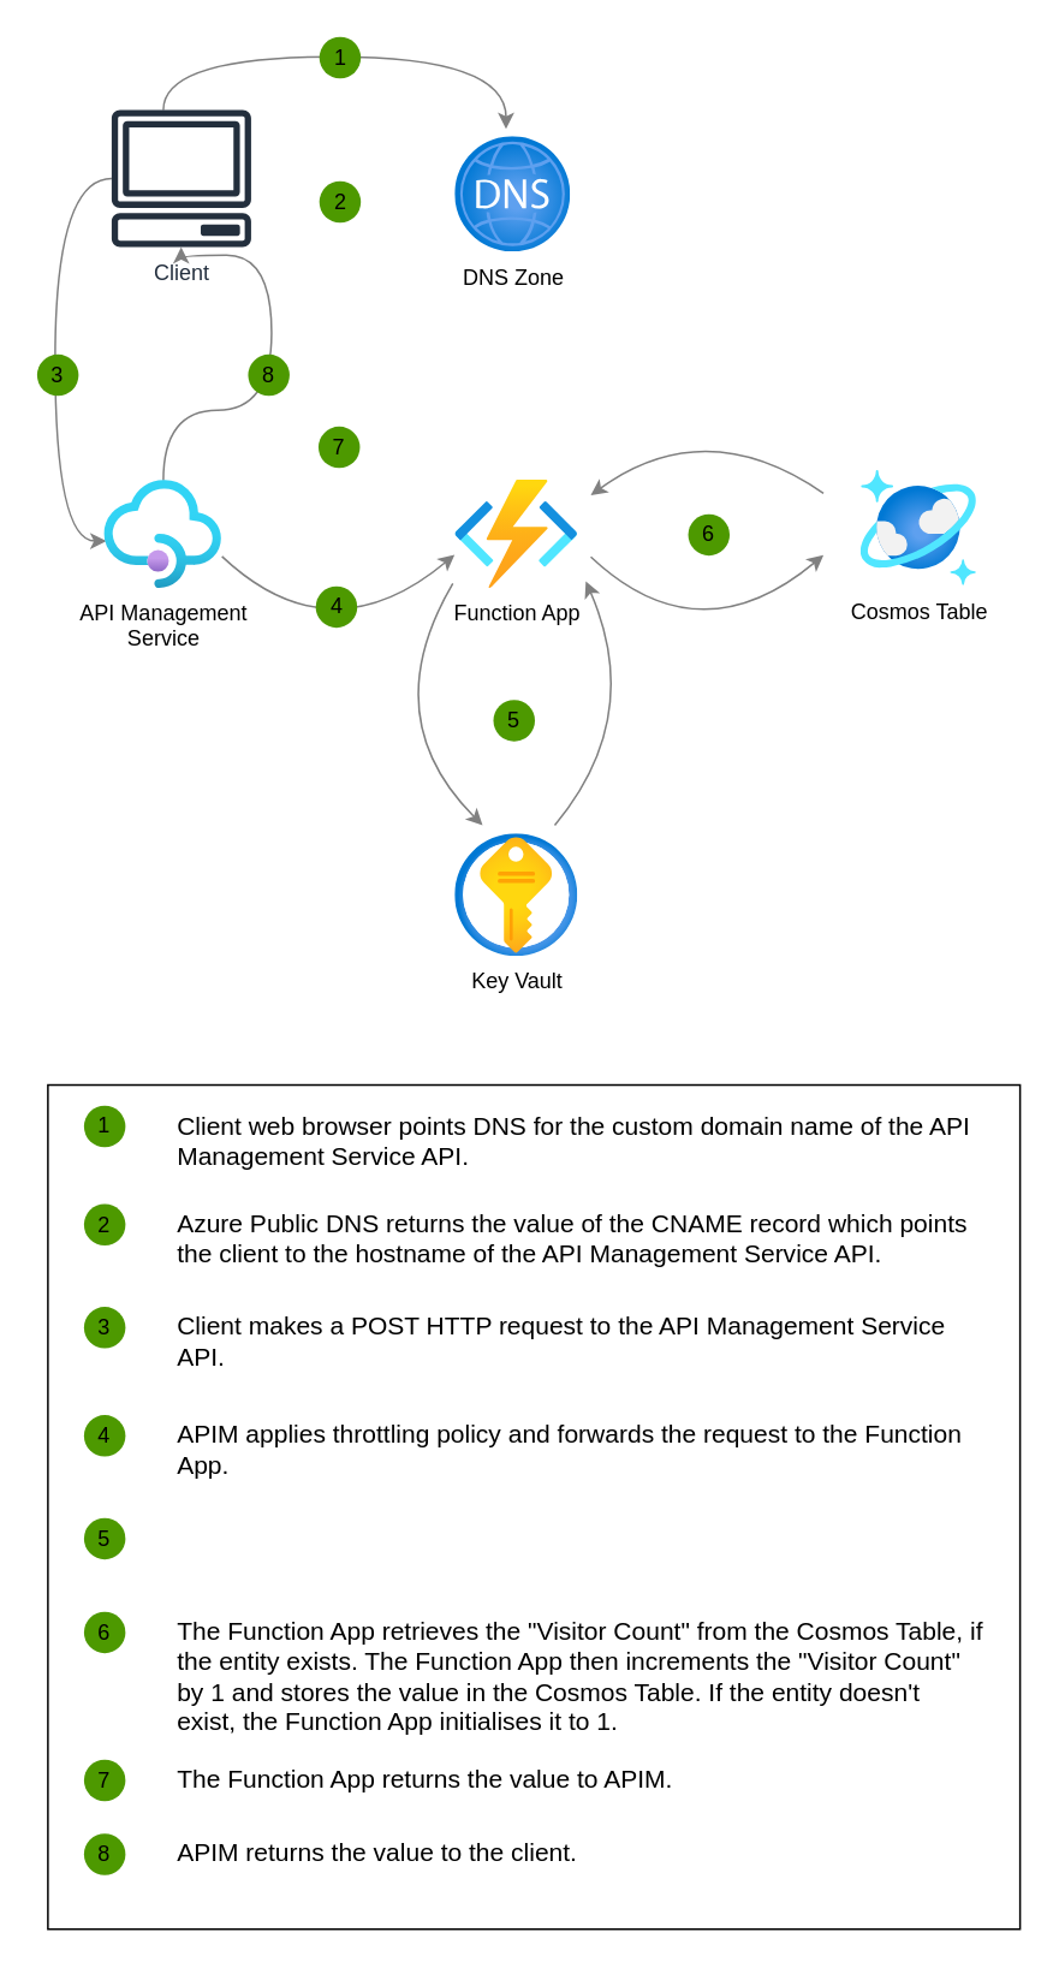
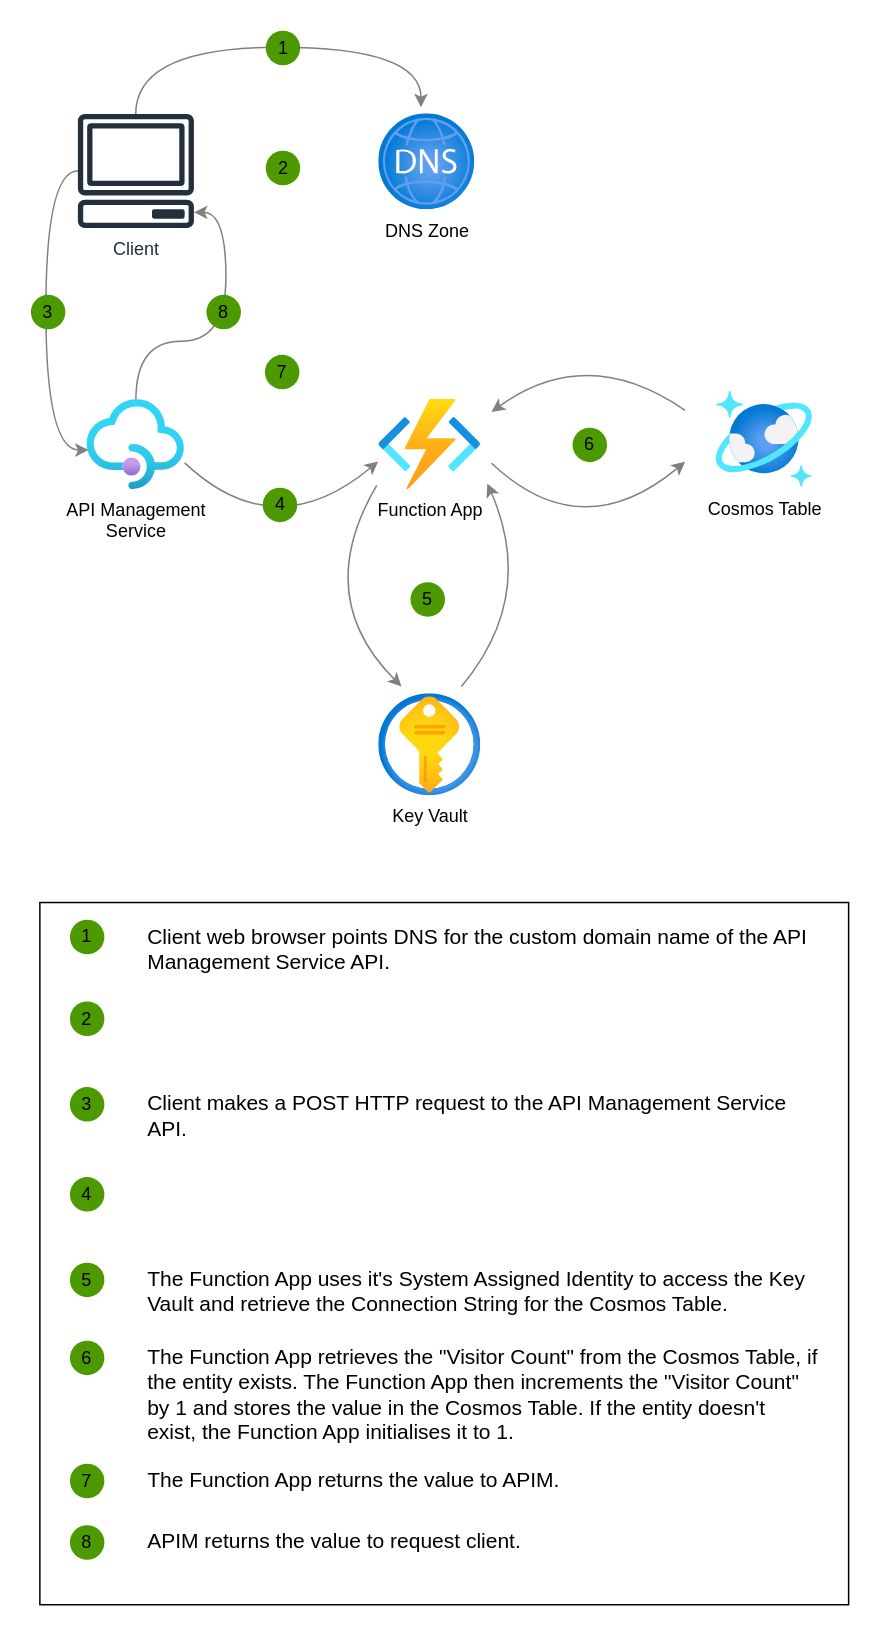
- <mxCell id="40" value="Client" style="sketch=0;outlineConnect=0;fontColor=#232F3E;gradientColor=none;fillColor=#232F3D;strokeColor=none;dashed=0;verticalLabelPosition=bottom;verticalAlign=top;align=center;html=1;fontSize=12;fontStyle=0;aspect=fixed;pointerEvents=1;shape=mxgraph.aws4.client;" vertex="1" parent="28"><mxGeometry x="41" y="40.5" width="78" height="76" as="geometry" /></mxCell>
+ <mxCell id="40" value="Client" style="sketch=0;outlineConnect=0;fontColor=#232F3E;gradientColor=none;fillColor=#232F3D;strokeColor=none;dashed=0;verticalLabelPosition=bottom;verticalAlign=top;align=center;html=1;fontSize=12;fontStyle=0;aspect=fixed;pointerEvents=1;shape=mxgraph.aws4.client;" vertex="1" parent="28"><mxGeometry x="31" y="55.5" width="78" height="76" as="geometry" /></mxCell>
- <mxCell id="8" value="&lt;span&gt;Azure Public DNS returns the value of the CNAME record which points the client to the hostname of the API Management Service API.&lt;/span&gt;" style="text;html=1;align=left;verticalAlign=top;spacingTop=-4;fontSize=14;labelBackgroundColor=none;whiteSpace=wrap;" parent="7" vertex="1"><mxGeometry x="49.5" width="450" height="43.5" as="geometry" /></mxCell>
- <mxCell id="14" value="&lt;span&gt;APIM applies throttling policy and forwards the request to the Function App.&lt;/span&gt;" style="text;html=1;align=left;verticalAlign=top;spacingTop=-4;fontSize=14;labelBackgroundColor=none;whiteSpace=wrap;" parent="13" vertex="1"><mxGeometry x="49.5" width="450" height="41" as="geometry" /></mxCell>
+ <mxCell id="17" value="&lt;span&gt;The Function App uses it's System Assigned Identity to access the Key Vault and retrieve the Connection String for the Cosmos Table.&lt;/span&gt;" style="text;html=1;align=left;verticalAlign=top;spacingTop=-4;fontSize=14;labelBackgroundColor=none;whiteSpace=wrap;" parent="16" vertex="1"><mxGeometry x="49.5" width="449" height="42.5" as="geometry" /></mxCell>
- <mxCell id="26" value="&lt;span&gt;APIM returns the value to the client.&lt;/span&gt;" style="text;html=1;align=left;verticalAlign=top;spacingTop=-4;fontSize=14;labelBackgroundColor=none;whiteSpace=wrap;" vertex="1" parent="25"><mxGeometry x="49.5" width="449" height="30" as="geometry" /></mxCell>
+ <mxCell id="26" value="&lt;span&gt;APIM returns the value to request client.&lt;/span&gt;" style="text;html=1;align=left;verticalAlign=top;spacingTop=-4;fontSize=14;labelBackgroundColor=none;whiteSpace=wrap;" vertex="1" parent="25"><mxGeometry x="49.5" width="449" height="30" as="geometry" /></mxCell>
